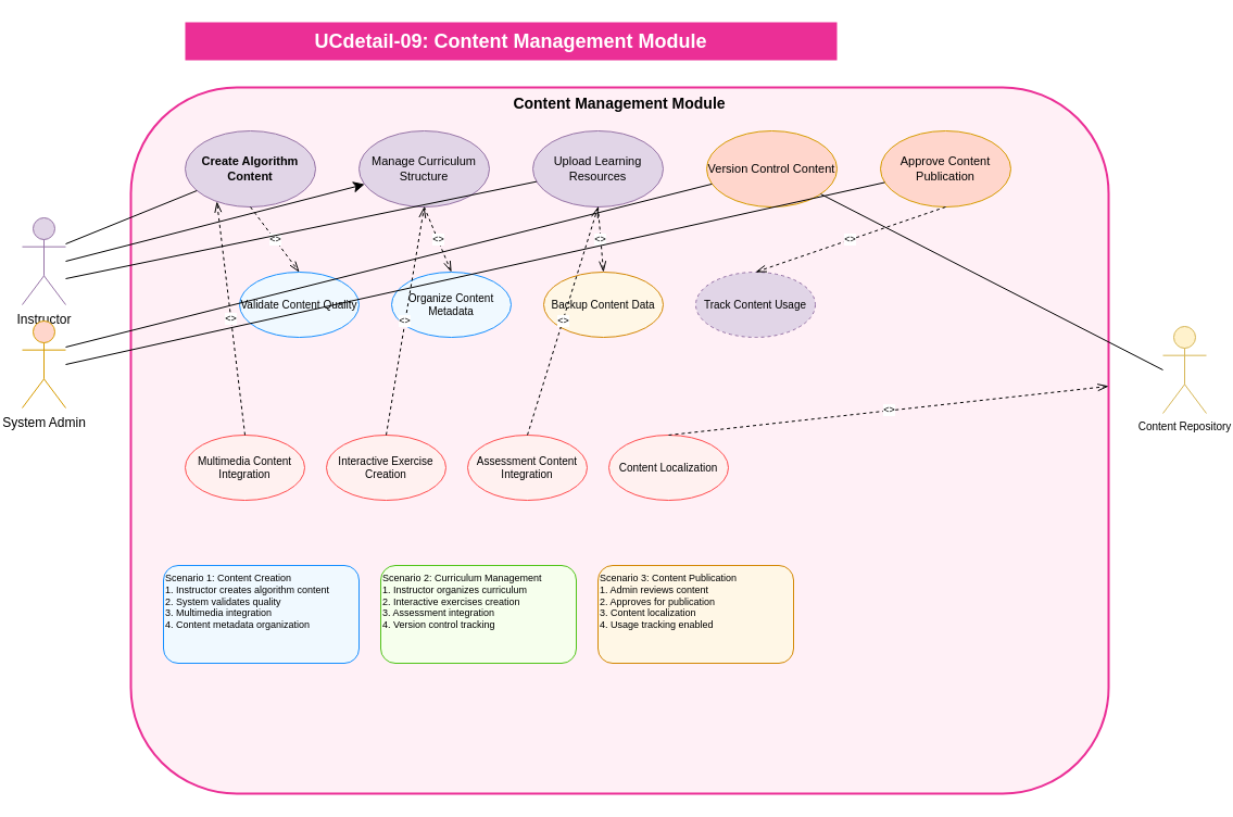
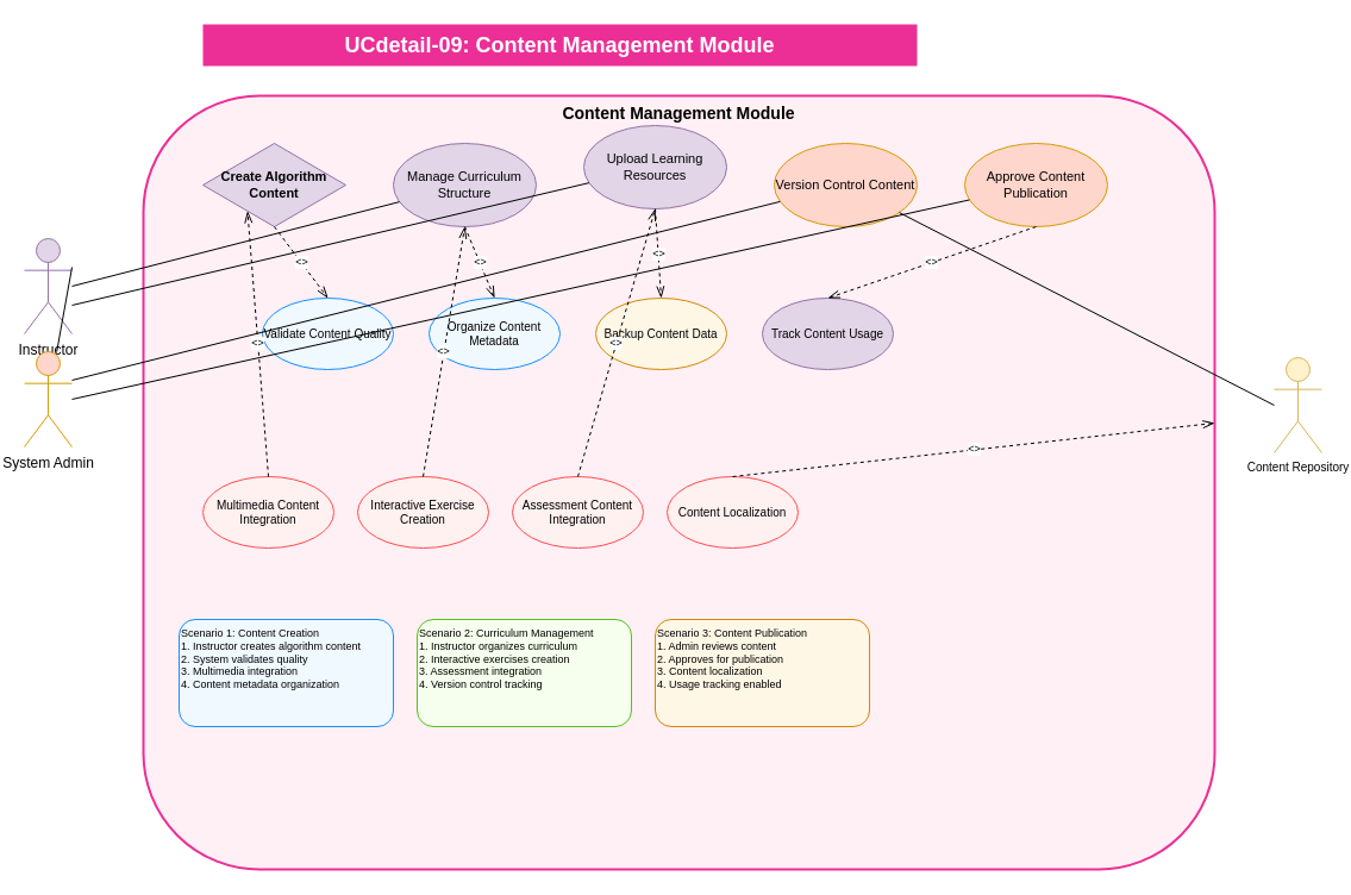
- <mxCell id="7" value="Create Algorithm Content" style="ellipse;whiteSpace=wrap;html=1;fontSize=11;fillColor=#e1d5e7;strokeColor=#9673a6;fontStyle=1" vertex="1" parent="1"><mxGeometry x="170" y="120" width="120" height="70" as="geometry" /></mxCell>
+ <mxCell id="7" value="Create Algorithm Content" style="rhombus;whiteSpace=wrap;html=1;fontSize=11;fillColor=#e1d5e7;strokeColor=#9673a6;fontStyle=1;" vertex="1" parent="1"><mxGeometry x="170" y="120" width="120" height="70" as="geometry" /></mxCell>
- <mxCell id="9" value="Upload Learning Resources" style="ellipse;whiteSpace=wrap;html=1;fontSize=11;fillColor=#e1d5e7;strokeColor=#9673a6" vertex="1" parent="1"><mxGeometry x="490" y="120" width="120" height="70" as="geometry" /></mxCell>
+ <mxCell id="9" value="Upload Learning Resources" style="ellipse;whiteSpace=wrap;html=1;fontSize=11;fillColor=#e1d5e7;strokeColor=#9673a6" vertex="1" parent="1"><mxGeometry x="490" y="105" width="120" height="70" as="geometry" /></mxCell>
- <mxCell id="29" value="" style="endArrow=classic;html=1;rounded=0;fontSize=12;startSize=8;endSize=8;exitX=1;exitY=0.5;" edge="1" parent="1" source="4" target="8"><mxGeometry width="50" height="50" relative="1" as="geometry"><mxPoint x="370" y="400" as="sourcePoint" /><mxPoint x="420" y="350" as="targetPoint" /></mxGeometry></mxCell>
+ <mxCell id="29" value="" style="endArrow=none;html=1;rounded=0;fontSize=12;startSize=8;endSize=8;exitX=1;exitY=0.5;" edge="1" parent="1" source="4" target="8"><mxGeometry width="50" height="50" relative="1" as="geometry"><mxPoint x="370" y="400" as="sourcePoint" /><mxPoint x="420" y="350" as="targetPoint" /></mxGeometry></mxCell>
- <mxCell id="28" value="" style="endArrow=none;html=1;rounded=0;fontSize=12;startSize=8;endSize=8;exitX=1;exitY=0.3;" edge="1" parent="1" source="4" target="7"><mxGeometry width="50" height="50" relative="1" as="geometry"><mxPoint x="370" y="400" as="sourcePoint" /><mxPoint x="420" y="350" as="targetPoint" /></mxGeometry></mxCell>
+ <mxCell id="28" value="" style="endArrow=none;html=1;rounded=0;fontSize=12;startSize=8;endSize=8;exitX=1;exitY=0.3;" edge="1" parent="1" source="4" target="5"><mxGeometry width="50" height="50" relative="1" as="geometry"><mxPoint x="370" y="400" as="sourcePoint" /><mxPoint x="420" y="350" as="targetPoint" /></mxGeometry></mxCell>
- <mxCell id="15" value="Track Content Usage" style="ellipse;whiteSpace=wrap;html=1;fontSize=10;fillColor=#e1d5e7;strokeColor=#9673a6;dashed=1;" vertex="1" parent="1"><mxGeometry x="640" y="250" width="110" height="60" as="geometry" /></mxCell>
+ <mxCell id="15" value="Track Content Usage" style="ellipse;whiteSpace=wrap;html=1;fontSize=10;fillColor=#e1d5e7;strokeColor=#9673a6" vertex="1" parent="1"><mxGeometry x="640" y="250" width="110" height="60" as="geometry" /></mxCell>
